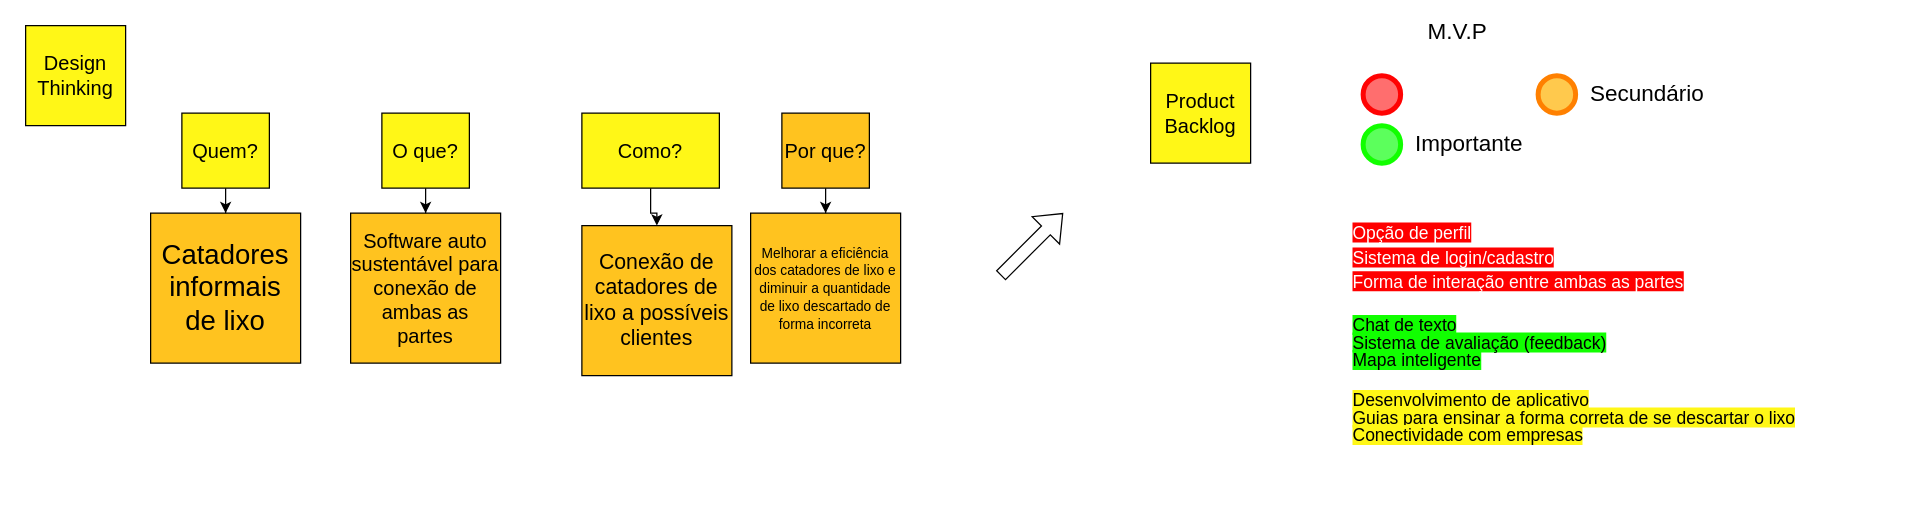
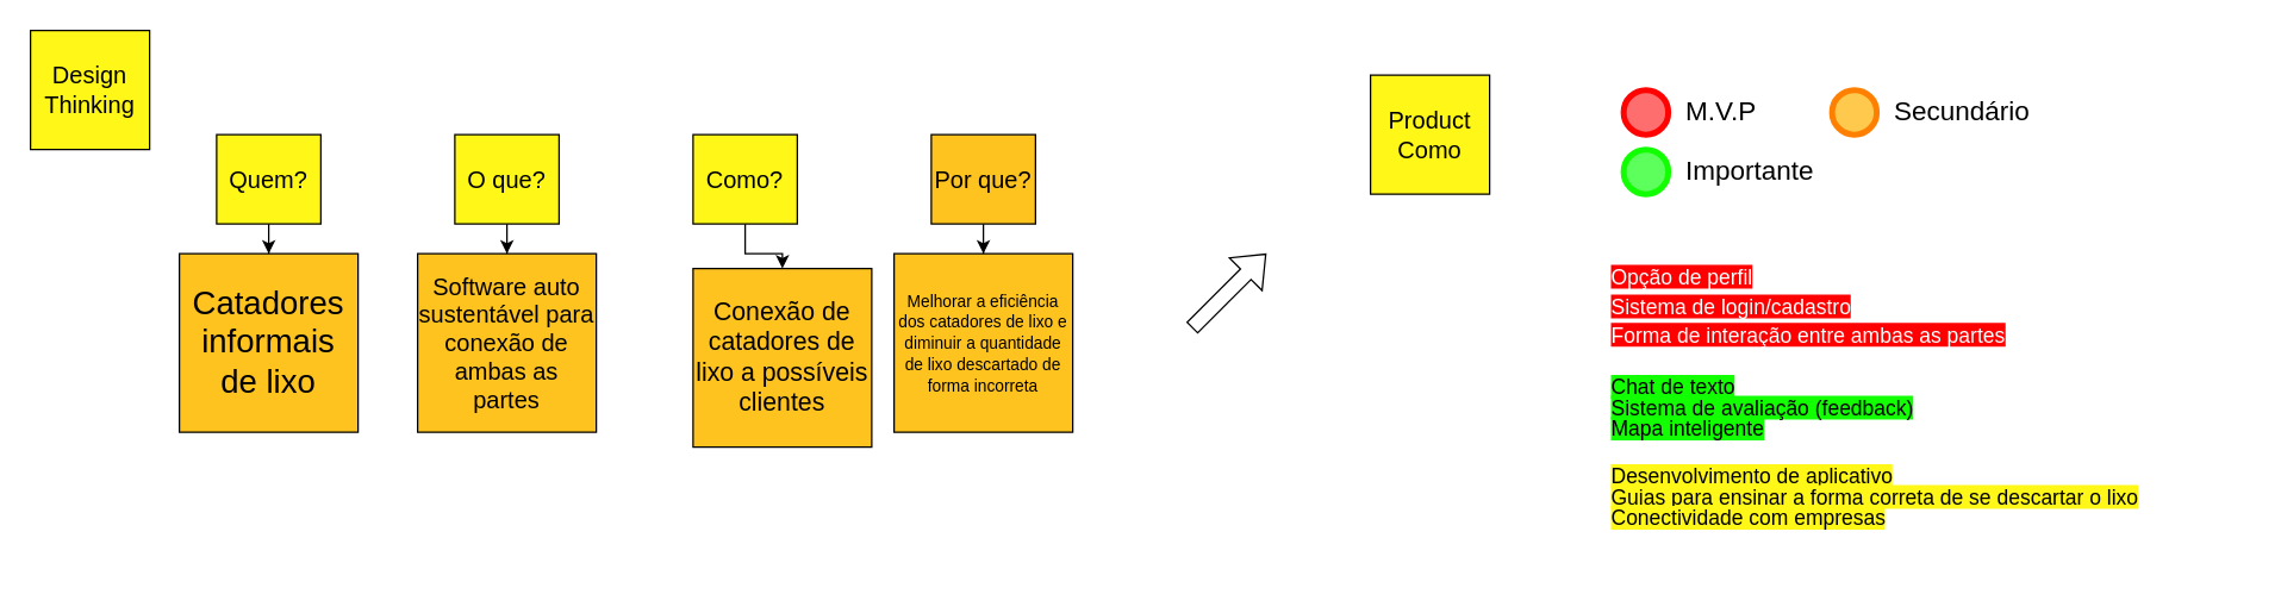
- <mxCell id="19" value="&lt;font style=&quot;font-size: 18px&quot;&gt;M.V.P&lt;/font&gt;" style="text;html=1;strokeColor=none;fillColor=none;align=left;verticalAlign=middle;whiteSpace=wrap;rounded=0;fontSize=11;" parent="1" vertex="1"><mxGeometry x="1140" y="10" width="60" height="30" as="geometry" /></mxCell>
+ <mxCell id="19" value="&lt;font style=&quot;font-size: 18px&quot;&gt;M.V.P&lt;/font&gt;" style="text;html=1;strokeColor=none;fillColor=none;align=left;verticalAlign=middle;whiteSpace=wrap;rounded=0;fontSize=11;" parent="1" vertex="1"><mxGeometry x="1130" y="60" width="60" height="30" as="geometry" /></mxCell>
- <mxCell id="15" value="&lt;font&gt;&lt;font style=&quot;font-size: 16px&quot;&gt;Product Backlog&lt;/font&gt;&lt;br&gt;&lt;/font&gt;" style="whiteSpace=wrap;html=1;fillColor=#FFF717;" parent="1" vertex="1"><mxGeometry x="920" y="50" width="80" height="80" as="geometry" /></mxCell>
+ <mxCell id="15" value="&lt;font&gt;&lt;font style=&quot;font-size: 16px&quot;&gt;Product Como&lt;/font&gt;&lt;br&gt;&lt;/font&gt;" style="whiteSpace=wrap;html=1;fillColor=#FFF717;" parent="1" vertex="1"><mxGeometry x="920" y="50" width="80" height="80" as="geometry" /></mxCell>
- <mxCell id="12" value="&lt;font&gt;&lt;font style=&quot;font-size: 16px&quot;&gt;Como?&lt;/font&gt;&lt;br&gt;&lt;/font&gt;" style="whiteSpace=wrap;html=1;fillColor=#FFF717;" parent="1" vertex="1"><mxGeometry x="465" y="90" width="110" height="60" as="geometry" /></mxCell>
+ <mxCell id="12" value="&lt;font&gt;&lt;font style=&quot;font-size: 16px&quot;&gt;Como?&lt;/font&gt;&lt;br&gt;&lt;/font&gt;" style="whiteSpace=wrap;html=1;fillColor=#FFF717;" parent="1" vertex="1"><mxGeometry x="465" y="90" width="70" height="60" as="geometry" /></mxCell>
